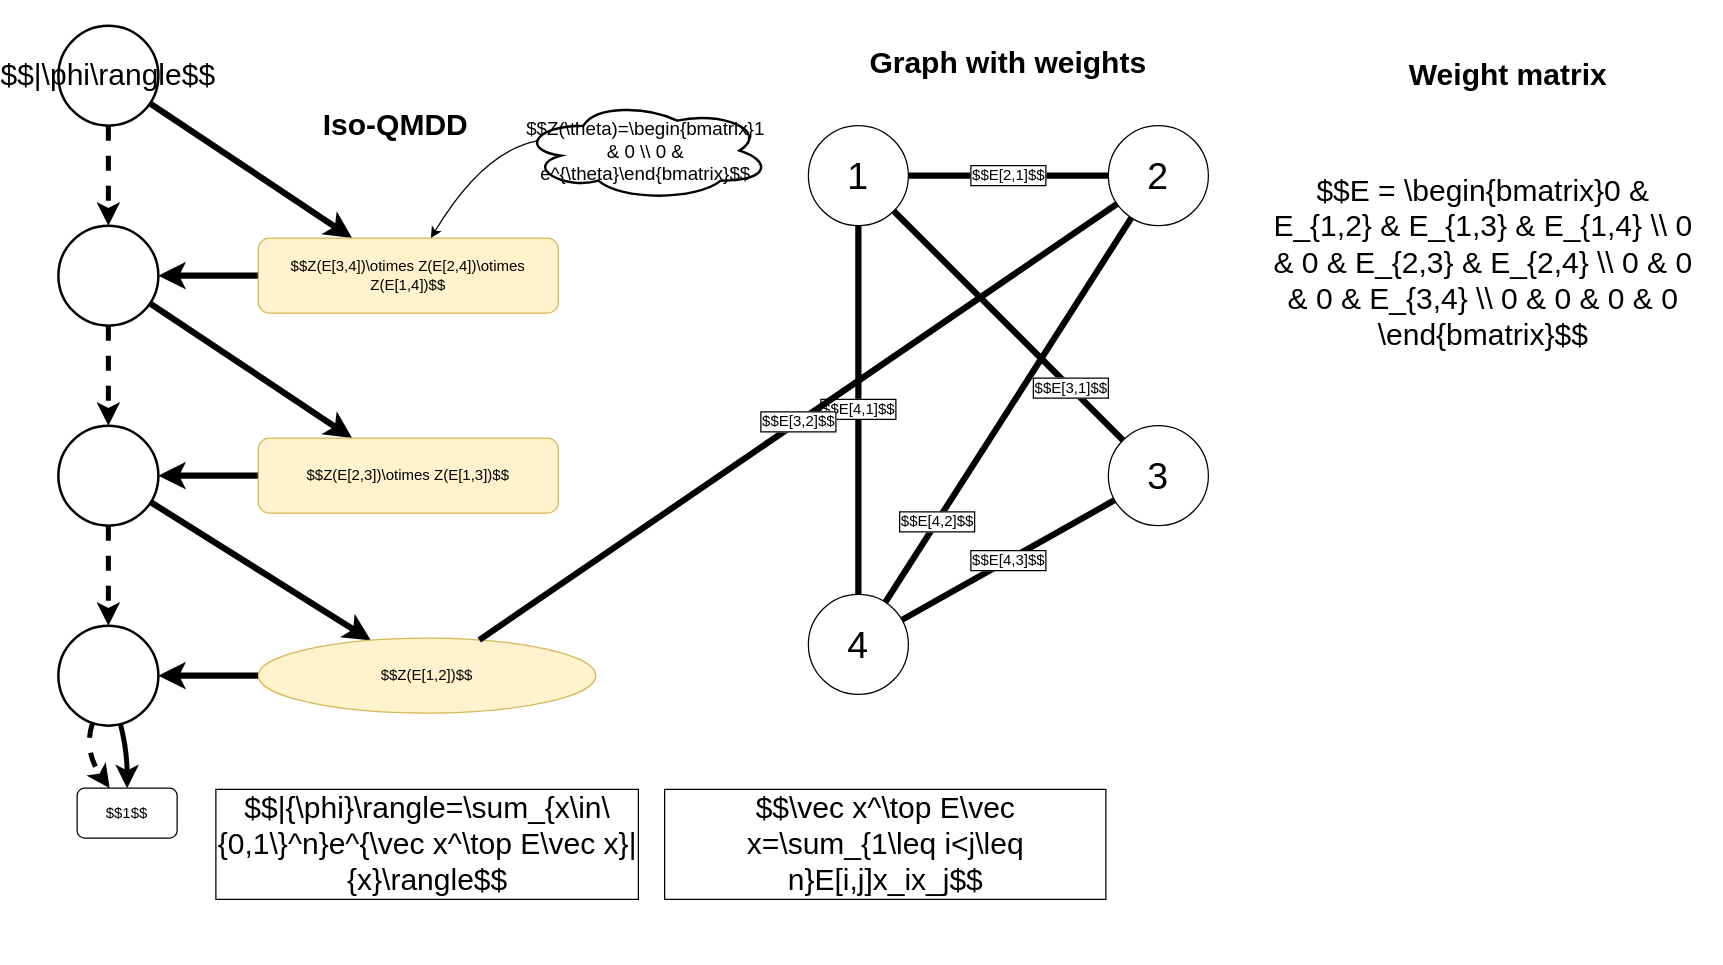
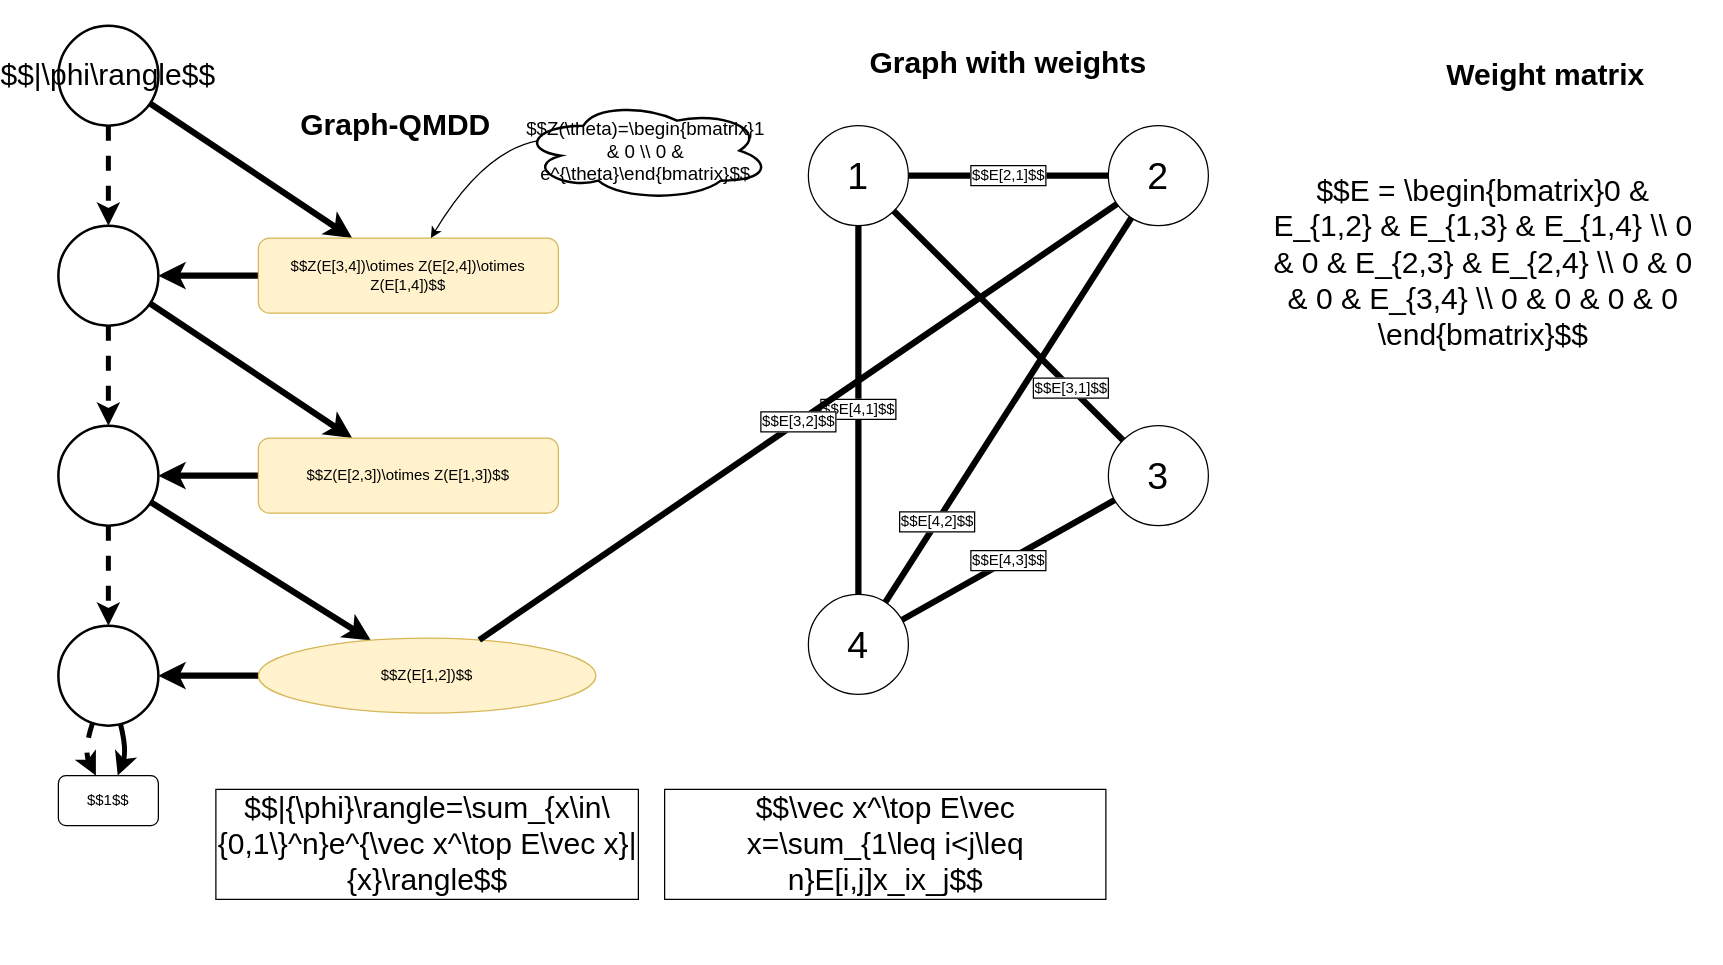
- <mxCell id="38" value="Weight matrix" style="text;html=1;strokeColor=none;fillColor=none;align=center;verticalAlign=middle;whiteSpace=wrap;rounded=0;fontStyle=1;fontSize=24;" parent="1" vertex="1"><mxGeometry x="1060" y="40" width="240" height="40" as="geometry" /></mxCell>
+ <mxCell id="38" value="Weight matrix" style="text;html=1;strokeColor=none;fillColor=none;align=center;verticalAlign=middle;whiteSpace=wrap;rounded=0;fontStyle=1;fontSize=24;" parent="1" vertex="1"><mxGeometry x="1090" y="40" width="240" height="40" as="geometry" /></mxCell>
- <mxCell id="21" value="Iso-QMDD" style="text;html=1;strokeColor=none;fillColor=none;align=center;verticalAlign=middle;whiteSpace=wrap;rounded=0;fontStyle=1;fontSize=24;" parent="1" vertex="1"><mxGeometry x="210" y="80" width="160" height="40" as="geometry" /></mxCell>
+ <mxCell id="21" value="Graph-QMDD" style="text;html=1;strokeColor=none;fillColor=none;align=center;verticalAlign=middle;whiteSpace=wrap;rounded=0;fontStyle=1;fontSize=24;" parent="1" vertex="1"><mxGeometry x="210" y="80" width="160" height="40" as="geometry" /></mxCell>
- <mxCell id="14" value="$$1$$" style="rounded=1;whiteSpace=wrap;html=1;" parent="1" vertex="1"><mxGeometry x="35" y="630" width="80" height="40" as="geometry" /></mxCell>
+ <mxCell id="14" value="$$1$$" style="rounded=1;whiteSpace=wrap;html=1;" parent="1" vertex="1"><mxGeometry x="20" y="620" width="80" height="40" as="geometry" /></mxCell>
